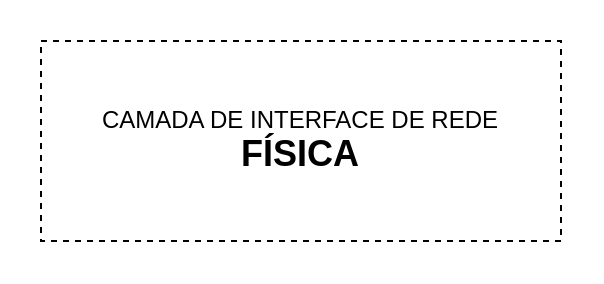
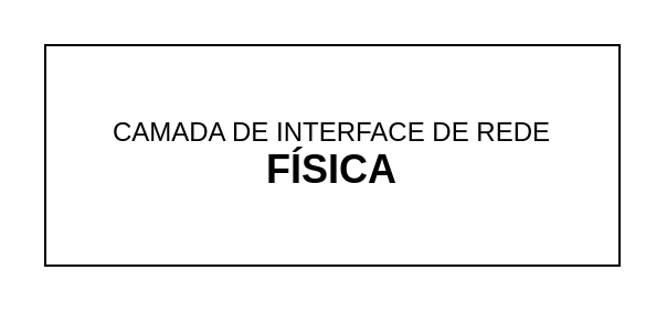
- <mxCell id="2" value="CAMADA DE INTERFACE DE REDE&lt;br style=&quot;font-size: 26px&quot;&gt;&lt;font size=&quot;1&quot;&gt;&lt;b style=&quot;font-size: 18px&quot;&gt;FÍSICA&lt;/b&gt;&lt;/font&gt;" style="rounded=0;whiteSpace=wrap;html=1;dashed=1;" parent="1" vertex="1"><mxGeometry x="20" y="20" width="260" height="100" as="geometry" /></mxCell>
+ <mxCell id="2" value="CAMADA DE INTERFACE DE REDE&lt;br style=&quot;font-size: 26px&quot;&gt;&lt;font size=&quot;1&quot;&gt;&lt;b style=&quot;font-size: 18px&quot;&gt;FÍSICA&lt;/b&gt;&lt;/font&gt;" style="rounded=0;whiteSpace=wrap;html=1;" parent="1" vertex="1"><mxGeometry x="20" y="20" width="260" height="100" as="geometry" /></mxCell>
